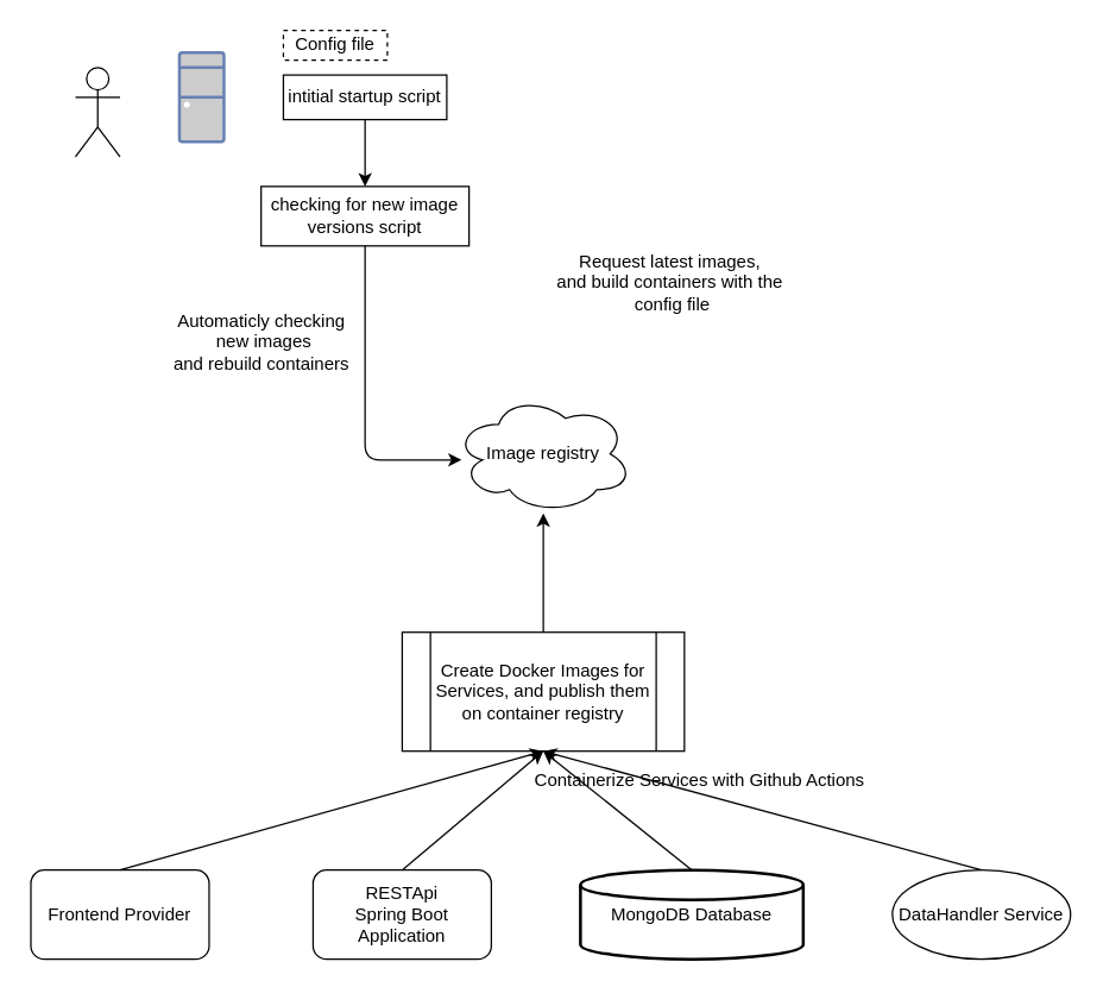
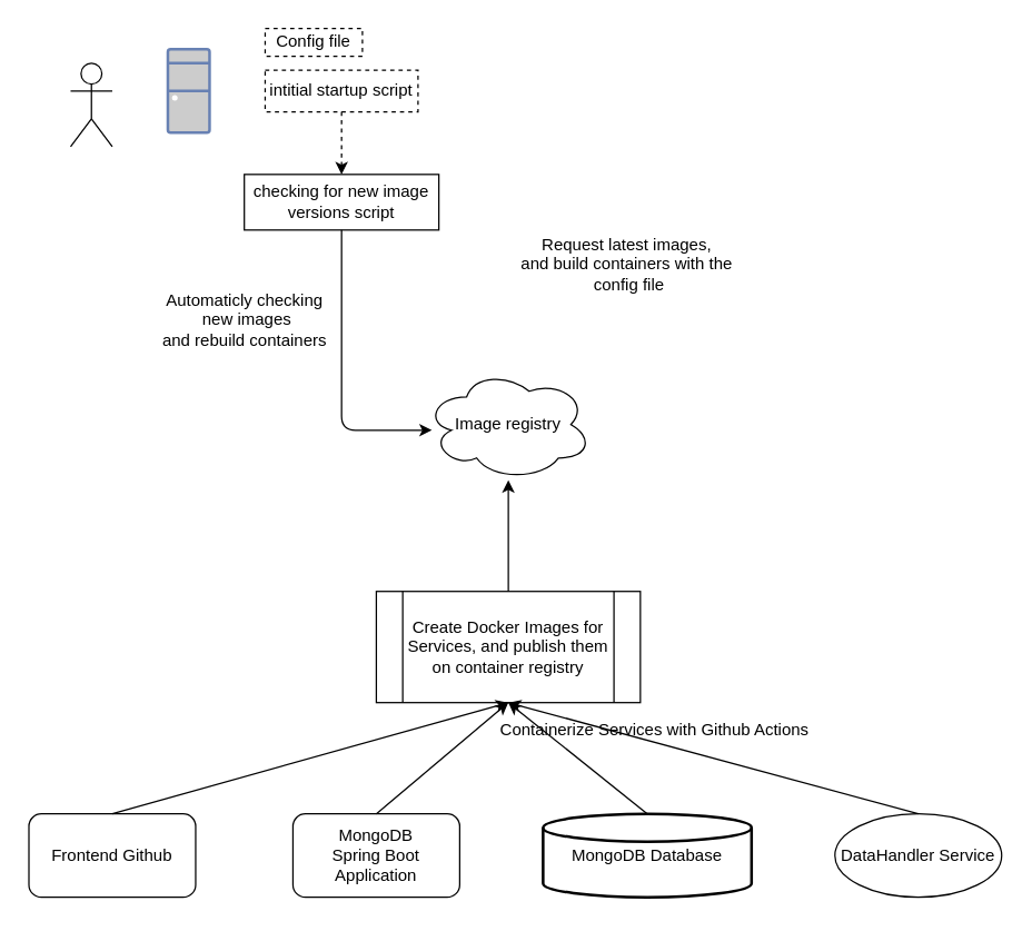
- <mxCell id="18" value="intitial startup script" style="whiteSpace=wrap;html=1;" vertex="1" parent="1"><mxGeometry x="190" y="50" width="110" height="30" as="geometry" /></mxCell>
+ <mxCell id="18" value="intitial startup script" style="whiteSpace=wrap;html=1;dashed=1;" vertex="1" parent="1"><mxGeometry x="190" y="50" width="110" height="30" as="geometry" /></mxCell>
- <mxCell id="21" value="" style="endArrow=classic;html=1;" edge="1" parent="1" source="18" target="19"><mxGeometry width="50" height="50" relative="1" as="geometry"><mxPoint x="180" y="245" as="sourcePoint" /><mxPoint x="230" y="195" as="targetPoint" /></mxGeometry></mxCell>
+ <mxCell id="21" value="" style="endArrow=classic;html=1;dashed=1;" edge="1" parent="1" source="18" target="19"><mxGeometry width="50" height="50" relative="1" as="geometry"><mxPoint x="180" y="245" as="sourcePoint" /><mxPoint x="230" y="195" as="targetPoint" /></mxGeometry></mxCell>
- <mxCell id="5" value="Frontend Provider&lt;br&gt;" style="rounded=1;whiteSpace=wrap;html=1;" parent="1" vertex="1"><mxGeometry x="20" y="585" width="120" height="60" as="geometry" /></mxCell>
+ <mxCell id="5" value="Frontend Github&lt;br&gt;" style="rounded=1;whiteSpace=wrap;html=1;" parent="1" vertex="1"><mxGeometry x="20" y="585" width="120" height="60" as="geometry" /></mxCell>
- <mxCell id="2" value="RESTApi&lt;br&gt;Spring Boot Application" style="rounded=1;whiteSpace=wrap;html=1;" parent="1" vertex="1"><mxGeometry x="210" y="585" width="120" height="60" as="geometry" /></mxCell>
+ <mxCell id="2" value="MongoDB&lt;br&gt;Spring Boot Application" style="rounded=1;whiteSpace=wrap;html=1;" parent="1" vertex="1"><mxGeometry x="210" y="585" width="120" height="60" as="geometry" /></mxCell>
